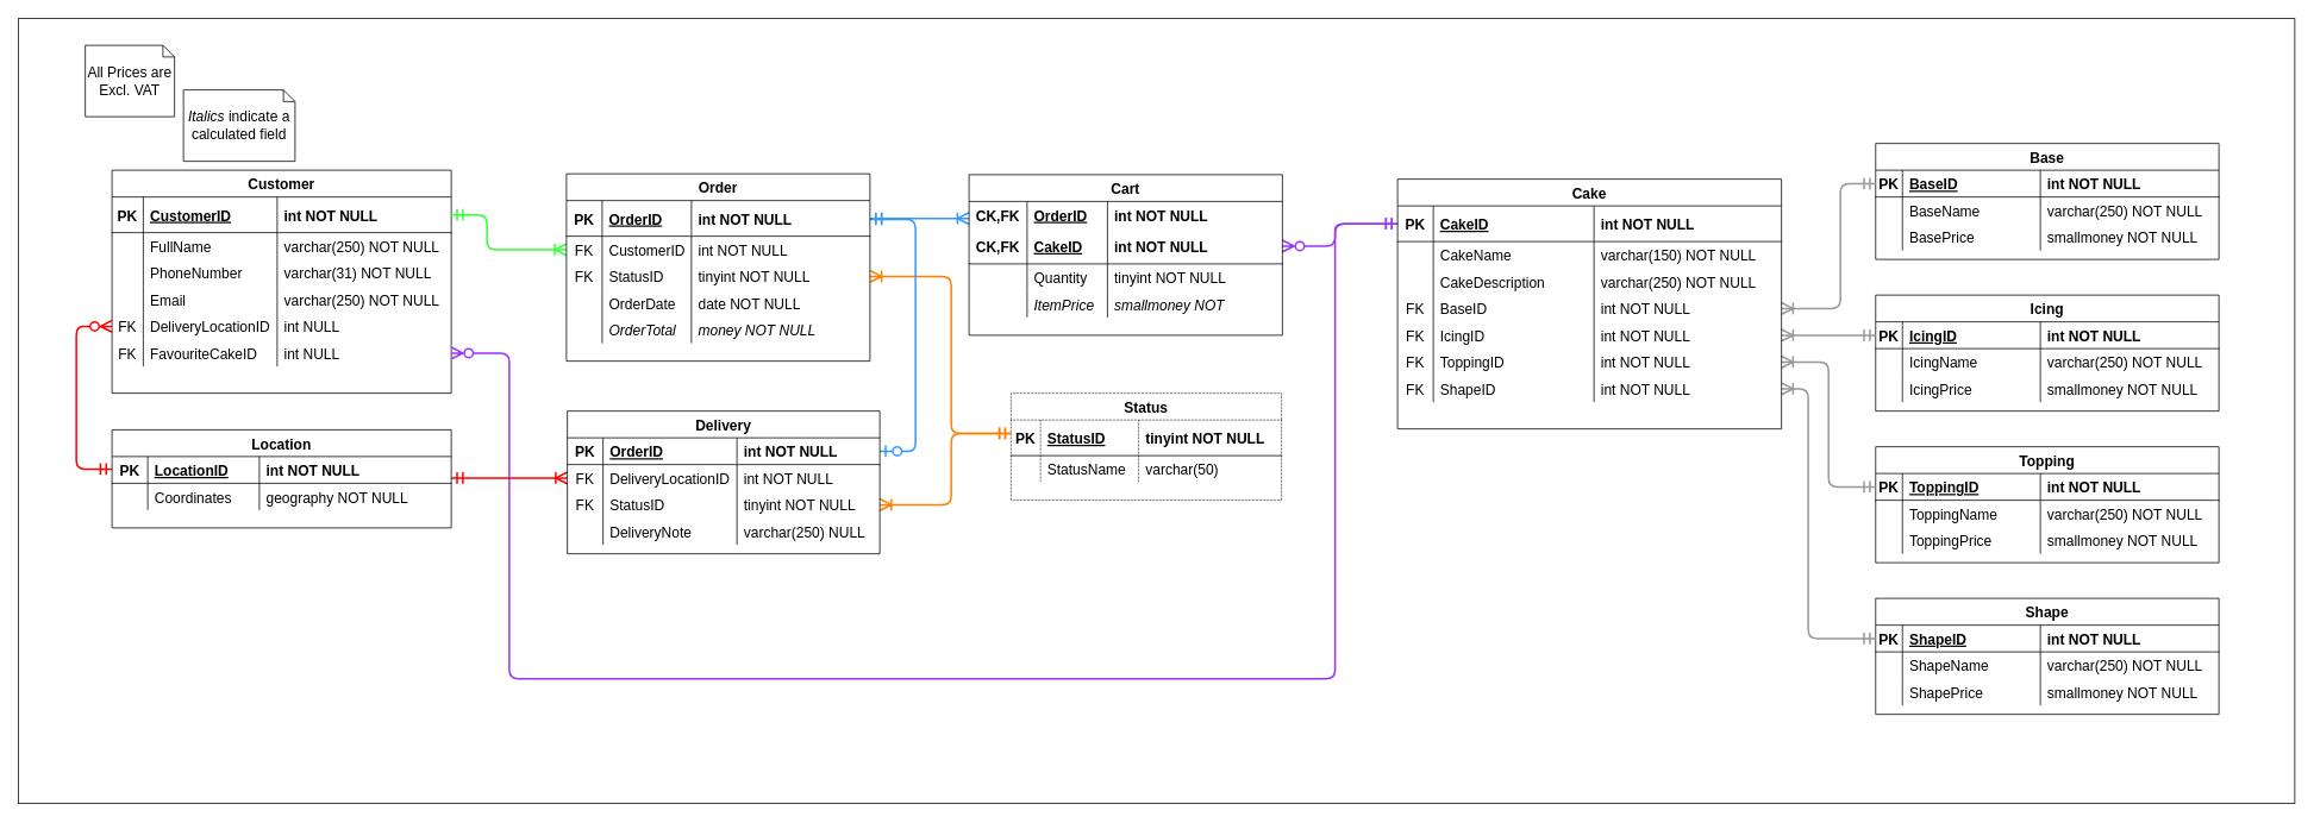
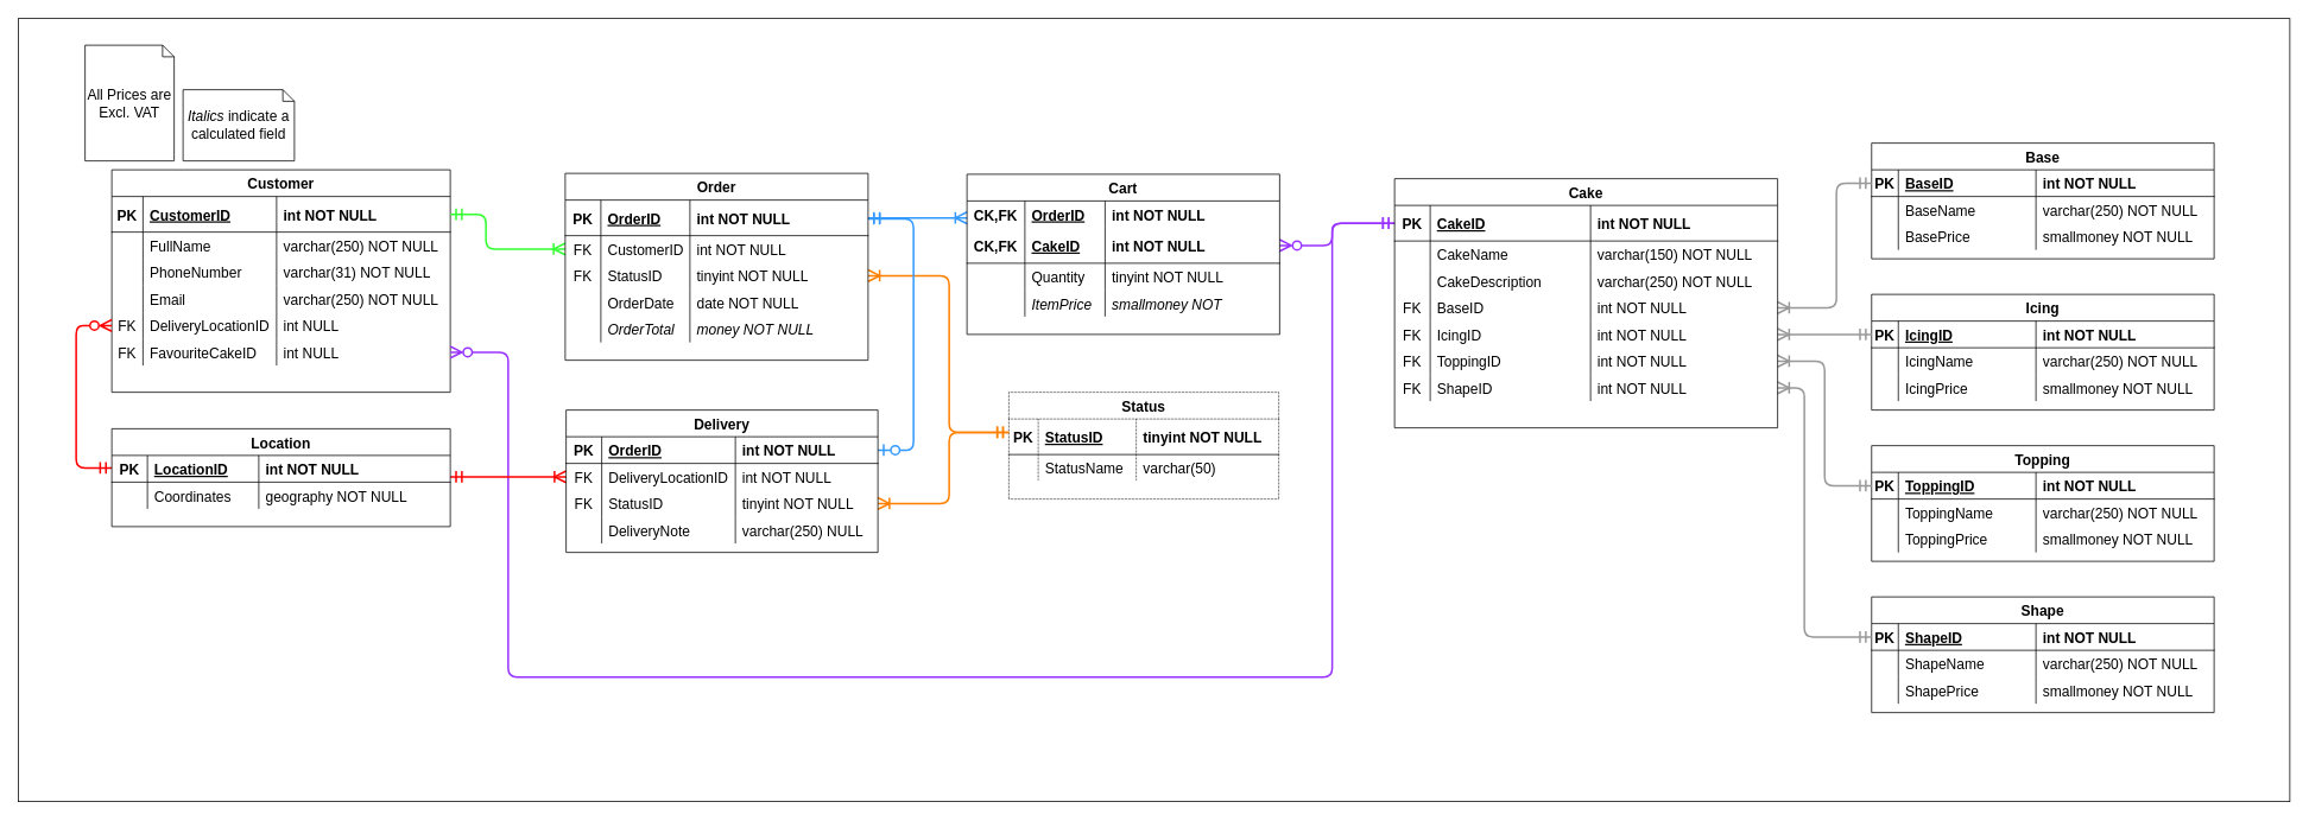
- <mxCell id="29" value="All Prices are Excl. VAT" style="shape=note;size=13;whiteSpace=wrap;html=1;fontSize=16;" parent="1" vertex="1"><mxGeometry x="95" y="50" width="100" height="80" as="geometry" /></mxCell>
+ <mxCell id="29" value="All Prices are Excl. VAT" style="shape=note;size=13;whiteSpace=wrap;html=1;fontSize=16;" parent="1" vertex="1"><mxGeometry x="95" y="50" width="100" height="130" as="geometry" /></mxCell>
